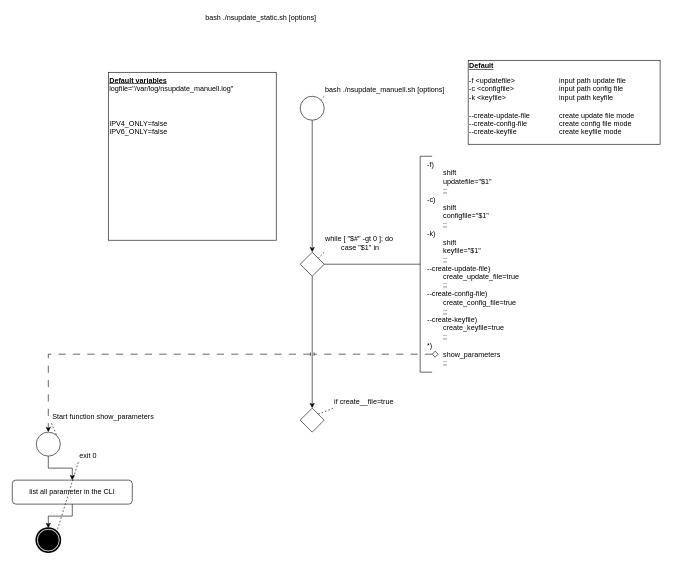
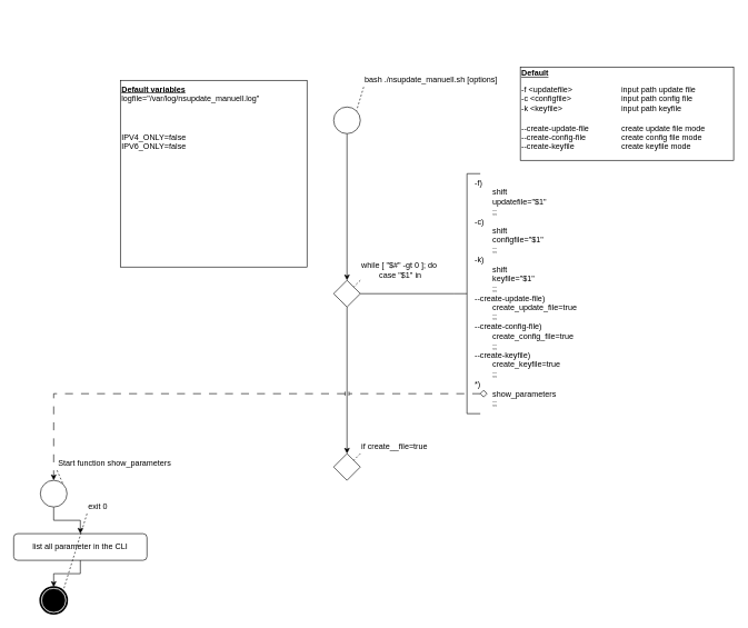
- <mxCell id="33" value="bash ./nsupdate_static.sh [options]" style="text;html=1;align=left;verticalAlign=middle;whiteSpace=wrap;rounded=0;" parent="1" vertex="1"><mxGeometry x="340" y="20" width="210" height="20" as="geometry" /></mxCell>
- <mxCell id="3" value="bash ./nsupdate_manuell.sh [options]" style="text;html=1;align=left;verticalAlign=middle;whiteSpace=wrap;rounded=0;" parent="1" vertex="1"><mxGeometry x="540" y="140" width="210" height="20" as="geometry" /></mxCell>
+ <mxCell id="3" value="bash ./nsupdate_manuell.sh [options]" style="text;html=1;align=left;verticalAlign=middle;whiteSpace=wrap;rounded=0;" parent="1" vertex="1"><mxGeometry x="545" y="110" width="210" height="20" as="geometry" /></mxCell>
- <mxCell id="20" value="if create__file=true" style="text;html=1;align=left;verticalAlign=middle;whiteSpace=wrap;rounded=0;" parent="1" vertex="1"><mxGeometry x="555" y="660" width="160" height="20" as="geometry" /></mxCell>
+ <mxCell id="20" value="if create__file=true" style="text;html=1;align=left;verticalAlign=middle;whiteSpace=wrap;rounded=0;" parent="1" vertex="1"><mxGeometry x="540" y="660" width="160" height="20" as="geometry" /></mxCell>
